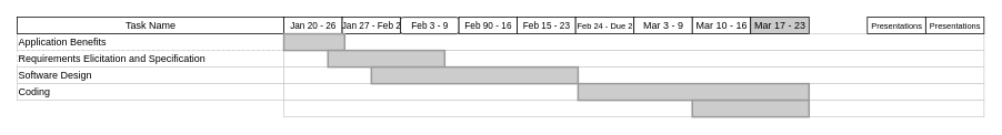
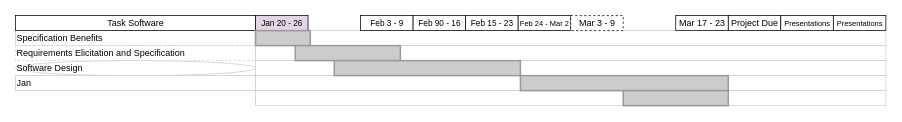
- <mxCell id="6" value="Task Name" style="strokeWidth=1;fontStyle=0;html=1;" parent="1" vertex="1"><mxGeometry x="20" y="20" width="320" height="20" as="geometry" /></mxCell>
+ <mxCell id="6" value="Task Software" style="strokeWidth=1;fontStyle=0;html=1;" parent="1" vertex="1"><mxGeometry x="20" y="20" width="320" height="20" as="geometry" /></mxCell>
- <mxCell id="8" value="&lt;font style=&quot;font-size: 11px;&quot;&gt;Jan 20 - 26 &lt;/font&gt;" style="strokeWidth=1;fontStyle=0;html=1;" parent="1" vertex="1"><mxGeometry x="340" y="20" width="70" height="20" as="geometry" /></mxCell>
+ <mxCell id="8" value="&lt;font style=&quot;font-size: 11px;&quot;&gt;Jan 20 - 26 &lt;/font&gt;" style="strokeWidth=1;fontStyle=0;html=1;fillColor=#e1d5e7;" parent="1" vertex="1"><mxGeometry x="340" y="20" width="70" height="20" as="geometry" /></mxCell>
- <mxCell id="9" value="&lt;font style=&quot;font-size: 11px;&quot;&gt;Jan 27 - Feb 2&lt;/font&gt;" style="strokeWidth=1;fontStyle=0;html=1;" parent="1" vertex="1"><mxGeometry x="410" y="20" width="70" height="20" as="geometry" /></mxCell>
- <mxCell id="10" value="&lt;font style=&quot;font-size: 11px;&quot;&gt;Feb 3 - 9&lt;/font&gt;" style="strokeWidth=1;fontStyle=0;html=1;rounded=1;" parent="1" vertex="1"><mxGeometry x="480" y="20" width="70" height="20" as="geometry" /></mxCell>
+ <mxCell id="10" value="&lt;font style=&quot;font-size: 11px;&quot;&gt;Feb 3 - 9&lt;/font&gt;" style="strokeWidth=1;fontStyle=0;html=1;" parent="1" vertex="1"><mxGeometry x="480" y="20" width="70" height="20" as="geometry" /></mxCell>
- <mxCell id="13" value="&lt;font style=&quot;font-size: 10px;&quot;&gt;Feb 24 - Due 2&lt;br&gt;&lt;/font&gt;" style="strokeWidth=1;fontStyle=0;html=1;" parent="1" vertex="1"><mxGeometry x="690" y="20" width="70" height="20" as="geometry" /></mxCell>
+ <mxCell id="13" value="&lt;font style=&quot;font-size: 10px;&quot;&gt;Feb 24 - Mar 2&lt;br&gt;&lt;/font&gt;" style="strokeWidth=1;fontStyle=0;html=1;" parent="1" vertex="1"><mxGeometry x="690" y="20" width="70" height="20" as="geometry" /></mxCell>
- <mxCell id="14" value="Mar 3 - 9" style="strokeWidth=1;fontStyle=0;html=1;" parent="1" vertex="1"><mxGeometry x="760" y="20" width="70" height="20" as="geometry" /></mxCell>
+ <mxCell id="14" value="Mar 3 - 9" style="strokeWidth=1;fontStyle=0;html=1;dashed=1;" parent="1" vertex="1"><mxGeometry x="760" y="20" width="70" height="20" as="geometry" /></mxCell>
- <mxCell id="15" value="Mar 10 - 16" style="strokeWidth=1;fontStyle=0;html=1;" parent="1" vertex="1"><mxGeometry x="830" y="20" width="70" height="20" as="geometry" /></mxCell>
- <mxCell id="16" value="Mar 17 - 23" style="strokeWidth=1;fontStyle=0;html=1;fillColor=#cccccc;" parent="1" vertex="1"><mxGeometry x="900" y="20" width="70" height="20" as="geometry" /></mxCell>
+ <mxCell id="16" value="Mar 17 - 23" style="strokeWidth=1;fontStyle=0;html=1;" parent="1" vertex="1"><mxGeometry x="900" y="20" width="70" height="20" as="geometry" /></mxCell>
+ <mxCell id="17" value="Project Due" style="strokeWidth=1;fontStyle=0;html=1;" parent="1" vertex="1"><mxGeometry x="970" y="20" width="70" height="20" as="geometry" /></mxCell>
- <mxCell id="2" value="Application Benefits" style="align=left;strokeColor=#CCCCCC;html=1;" parent="1" vertex="1"><mxGeometry x="20" y="40" width="320.0" height="20.0" as="geometry" /></mxCell>
+ <mxCell id="2" value="Specification Benefits" style="align=left;strokeColor=#CCCCCC;html=1;" parent="1" vertex="1"><mxGeometry x="20" y="40" width="320.0" height="20.0" as="geometry" /></mxCell>
- <mxCell id="4" value="Software Design" style="align=left;strokeColor=#CCCCCC;html=1;" parent="1" vertex="1"><mxGeometry x="20" y="80" width="320.0" height="20" as="geometry" /></mxCell>
+ <mxCell id="4" value="Software Design" style="ellipse;align=left;strokeColor=#CCCCCC;html=1;" parent="1" vertex="1"><mxGeometry x="20" y="80" width="320.0" height="20" as="geometry" /></mxCell>
- <mxCell id="5" value="Coding" style="align=left;strokeColor=#CCCCCC;html=1;" parent="1" vertex="1"><mxGeometry x="20" y="100" width="320.0" height="20" as="geometry" /></mxCell>
+ <mxCell id="5" value="Jan" style="align=left;strokeColor=#CCCCCC;html=1;" parent="1" vertex="1"><mxGeometry x="20" y="100" width="320.0" height="20" as="geometry" /></mxCell>
